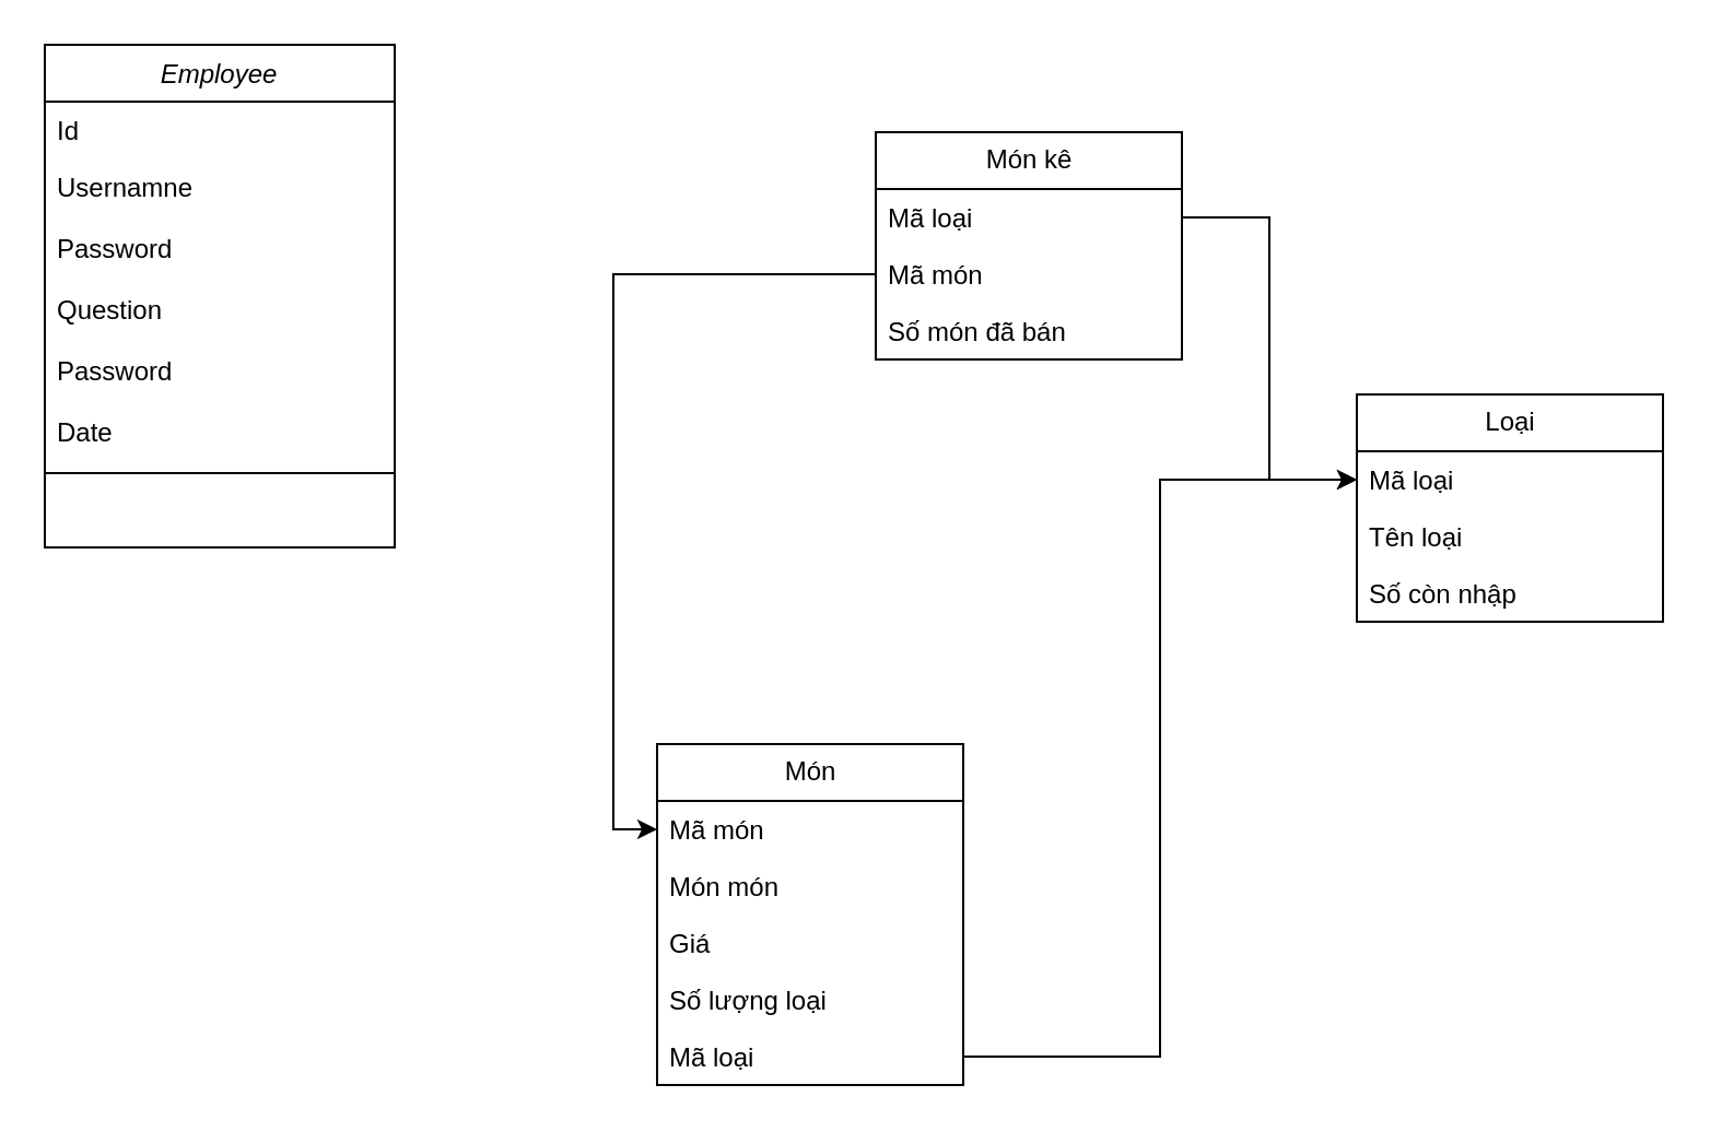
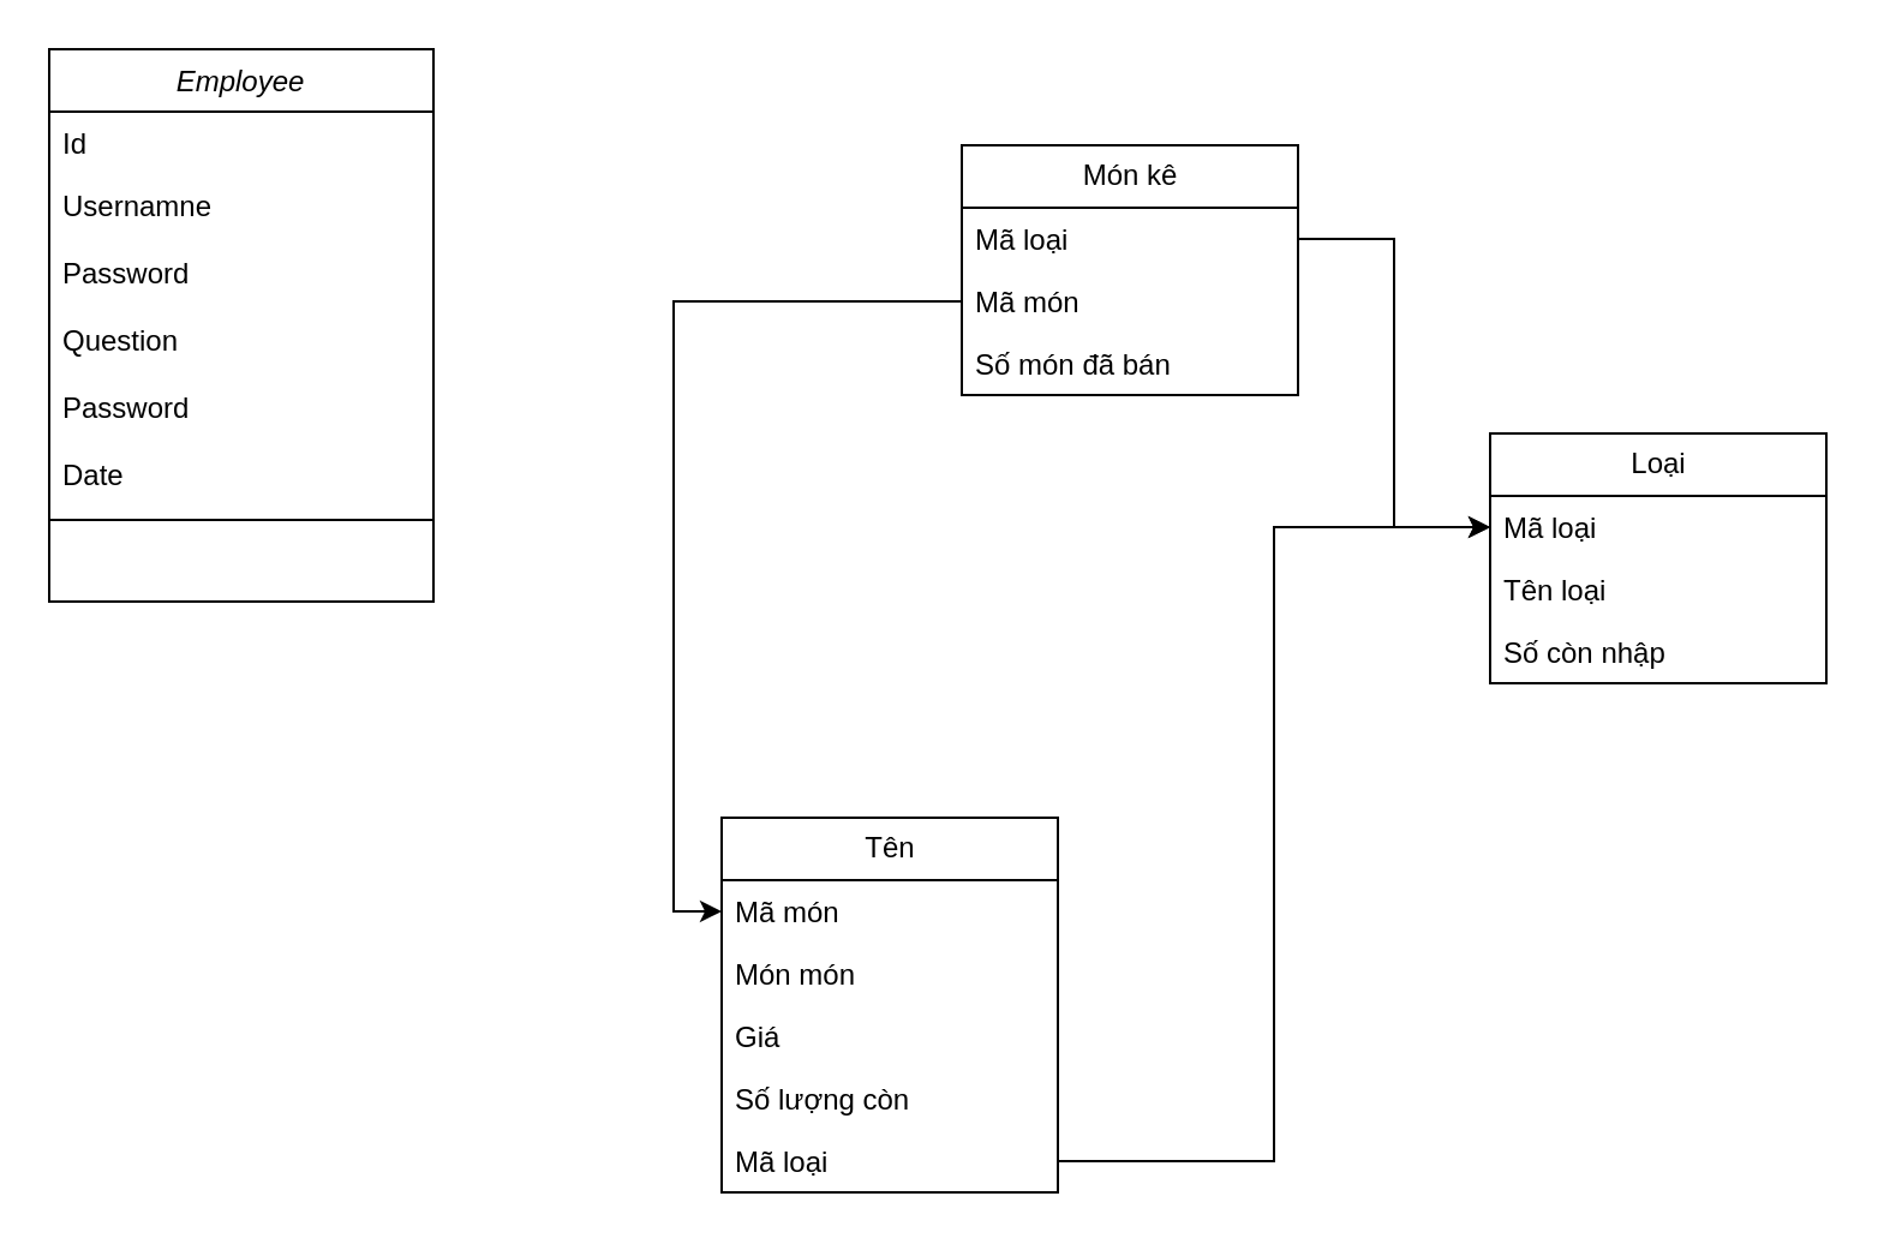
- <mxCell id="10" value="Món" style="swimlane;fontStyle=0;childLayout=stackLayout;horizontal=1;startSize=26;fillColor=none;horizontalStack=0;resizeParent=1;resizeParentMax=0;resizeLast=0;collapsible=1;marginBottom=0;html=1;" vertex="1" parent="1"><mxGeometry x="300" y="340" width="140" height="156" as="geometry" /></mxCell>
+ <mxCell id="10" value="Tên" style="swimlane;fontStyle=0;childLayout=stackLayout;horizontal=1;startSize=26;fillColor=none;horizontalStack=0;resizeParent=1;resizeParentMax=0;resizeLast=0;collapsible=1;marginBottom=0;html=1;" vertex="1" parent="1"><mxGeometry x="300" y="340" width="140" height="156" as="geometry" /></mxCell>
- <mxCell id="14" value="Số lượng loại" style="text;strokeColor=none;fillColor=none;align=left;verticalAlign=top;spacingLeft=4;spacingRight=4;overflow=hidden;rotatable=0;points=[[0,0.5],[1,0.5]];portConstraint=eastwest;whiteSpace=wrap;html=1;" vertex="1" parent="10"><mxGeometry y="104" width="140" height="26" as="geometry" /></mxCell>
+ <mxCell id="14" value="Số lượng còn" style="text;strokeColor=none;fillColor=none;align=left;verticalAlign=top;spacingLeft=4;spacingRight=4;overflow=hidden;rotatable=0;points=[[0,0.5],[1,0.5]];portConstraint=eastwest;whiteSpace=wrap;html=1;" vertex="1" parent="10"><mxGeometry y="104" width="140" height="26" as="geometry" /></mxCell>
